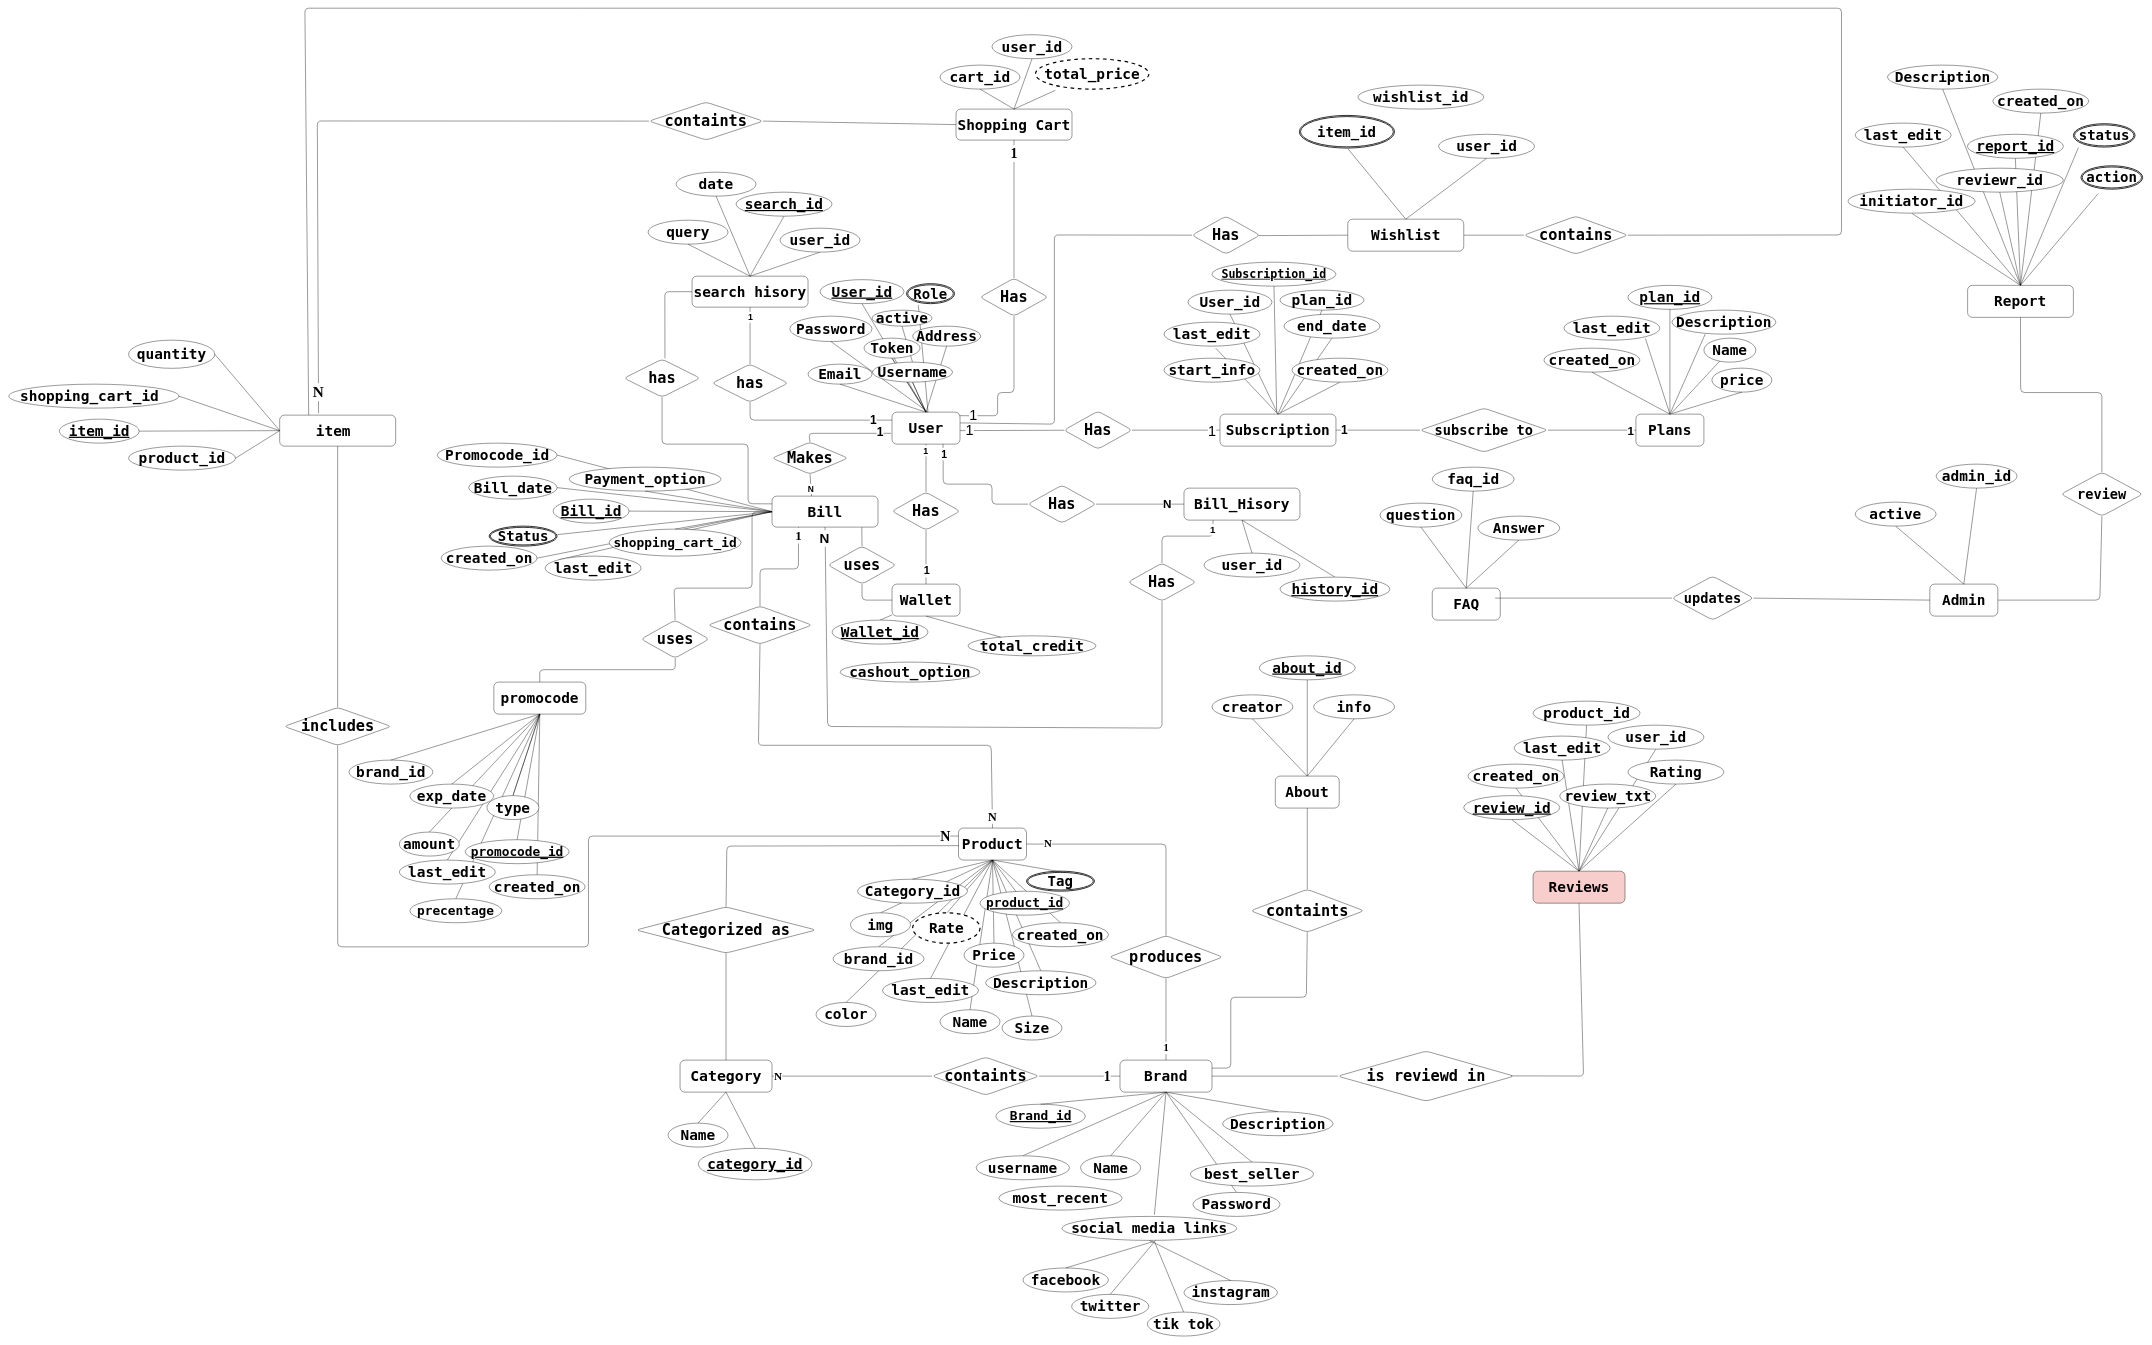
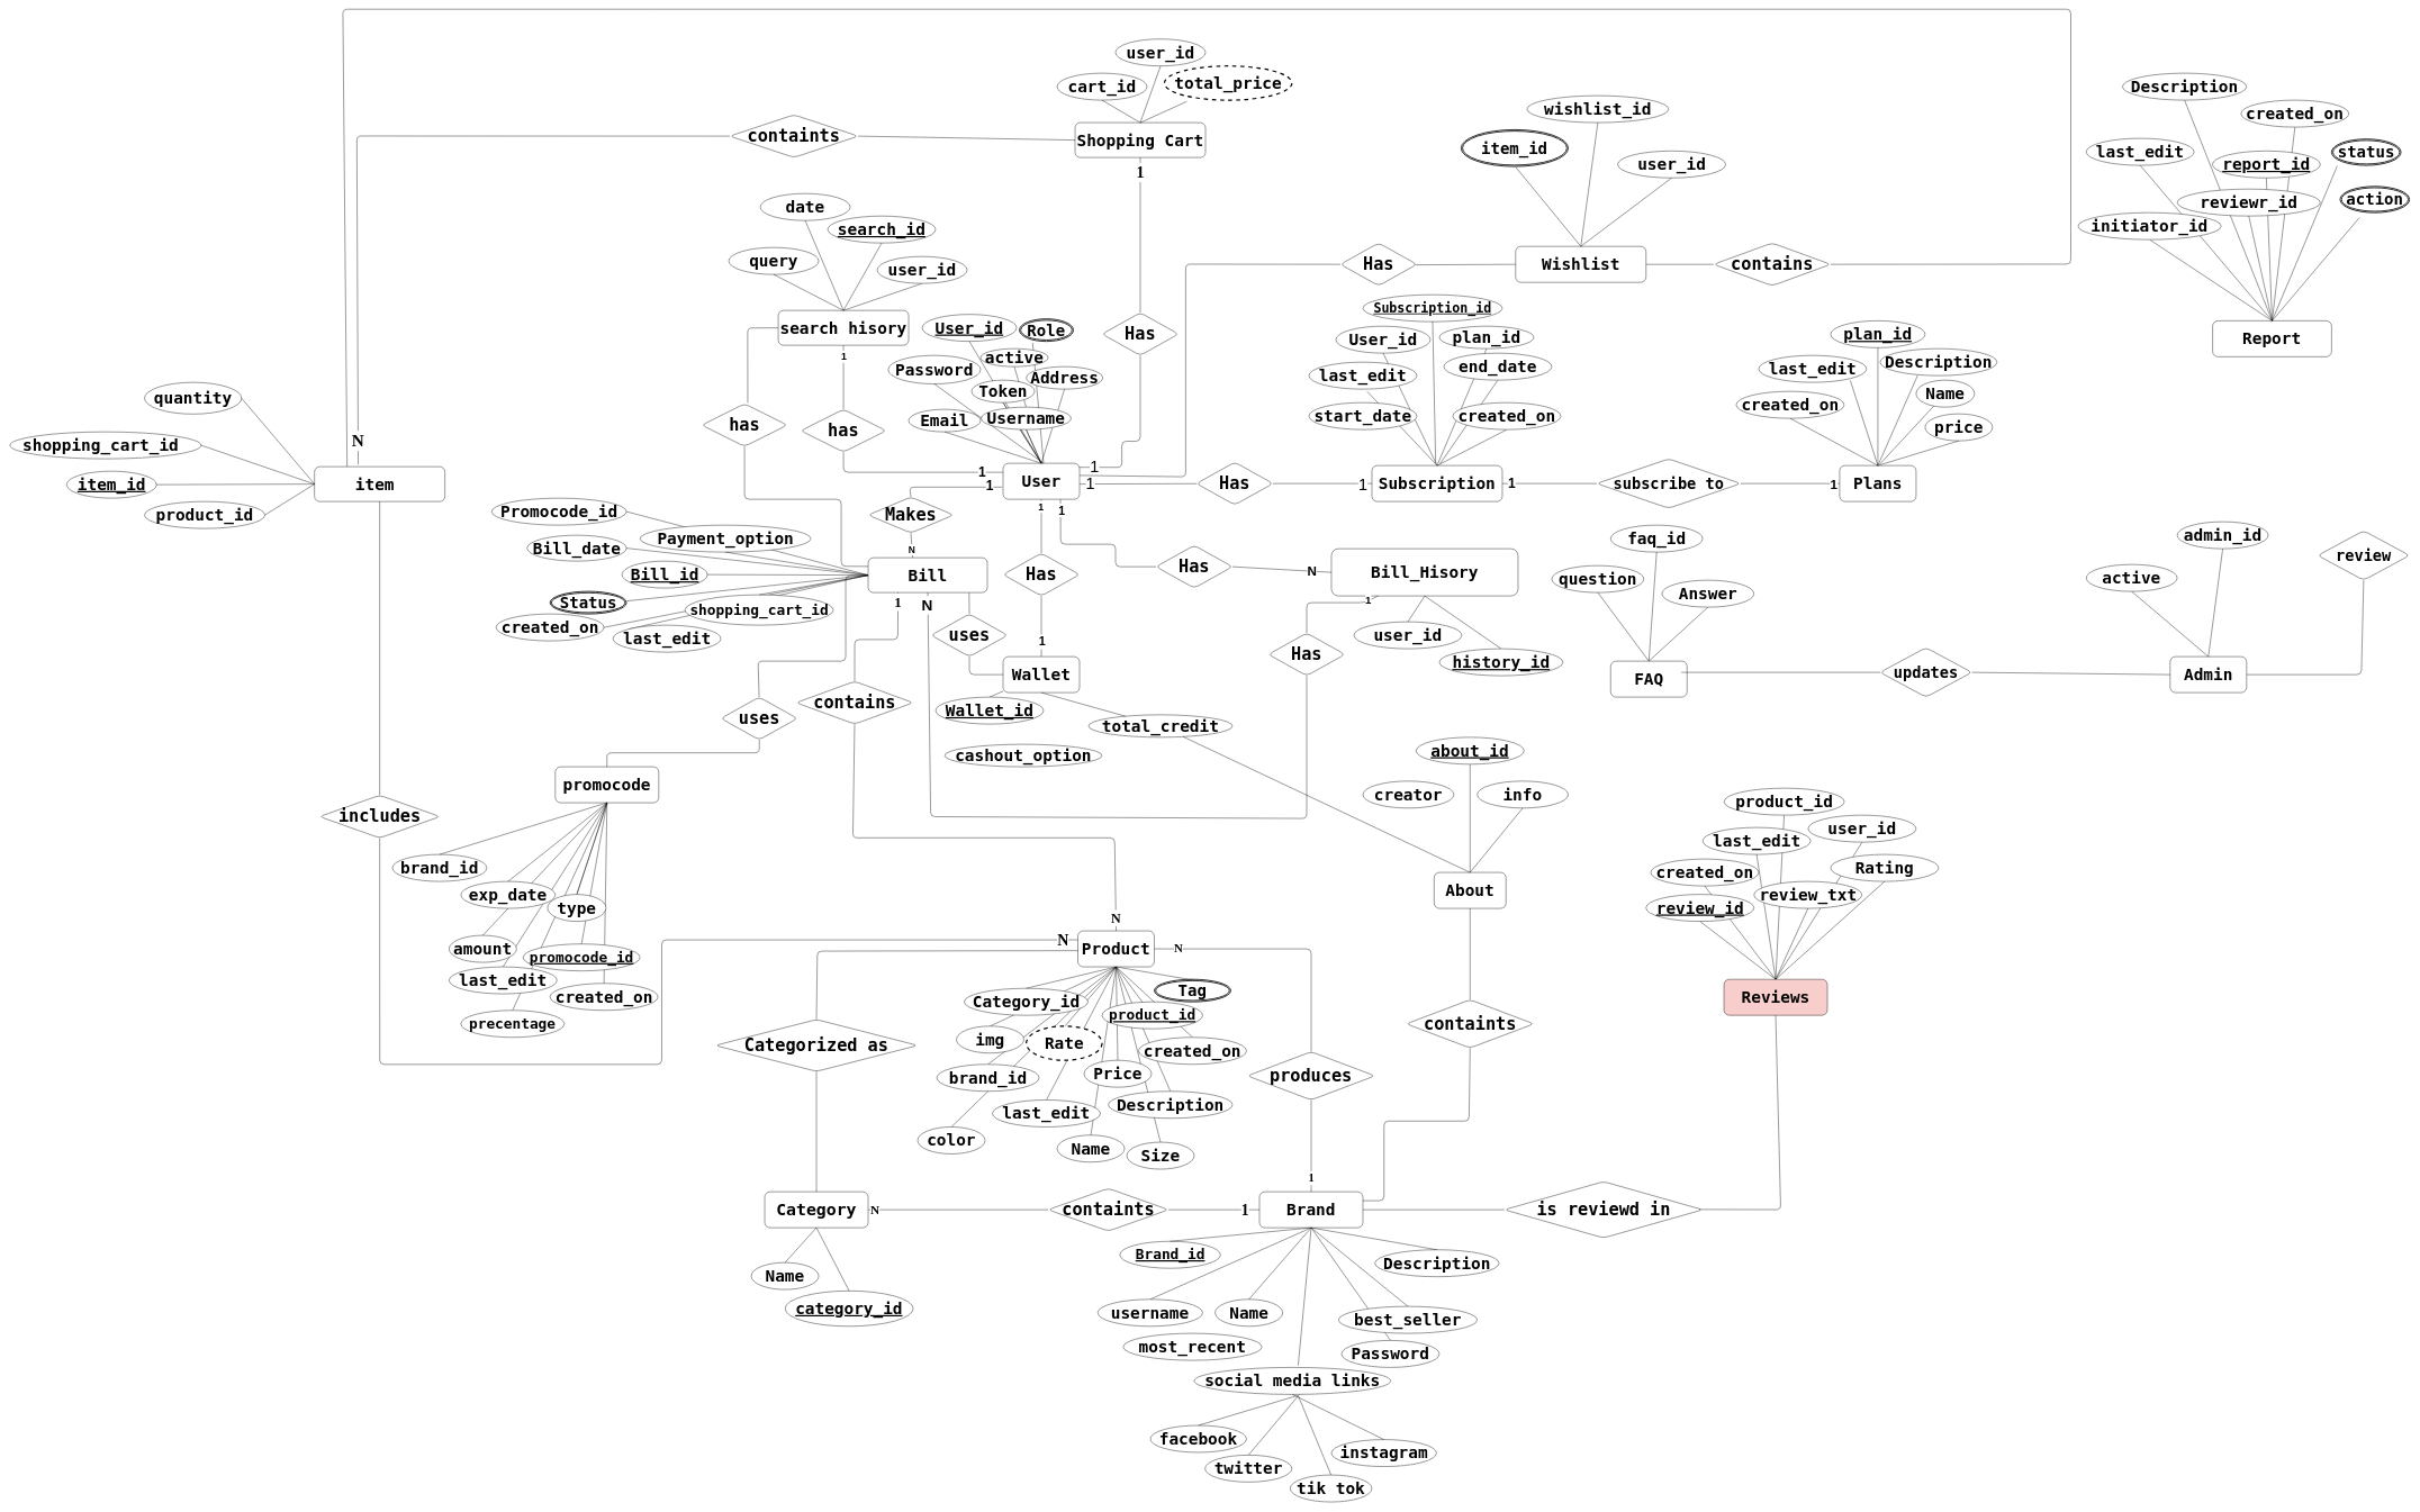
+ <mxCell id="294" value="" style="endArrow=none;html=1;rounded=1;entryX=0.5;entryY=1;entryDx=0;entryDy=0;exitX=0.5;exitY=0;exitDx=0;exitDy=0;" edge="1" parent="1" source="290" target="292"><mxGeometry relative="1" as="geometry"><mxPoint x="3400.496" y="618.496" as="sourcePoint" /><mxPoint x="3177.496" y="620.496" as="targetPoint" /></mxGeometry></mxCell>
- <mxCell id="58" value="&lt;pre&gt;&lt;span style=&quot;font-size: 36px;&quot;&gt;&lt;b&gt;start_info&lt;/b&gt;&lt;/span&gt;&lt;/pre&gt;" style="ellipse;whiteSpace=wrap;html=1;align=center;rounded=1;" parent="1" vertex="1"><mxGeometry x="2909" y="895" width="240" height="60" as="geometry" /></mxCell>
+ <mxCell id="58" value="&lt;pre&gt;&lt;span style=&quot;font-size: 36px;&quot;&gt;&lt;b&gt;start_date&lt;/b&gt;&lt;/span&gt;&lt;/pre&gt;" style="ellipse;whiteSpace=wrap;html=1;align=center;rounded=1;" parent="1" vertex="1"><mxGeometry x="2909" y="895" width="240" height="60" as="geometry" /></mxCell>
- <mxCell id="325" value="" style="endArrow=none;html=1;rounded=1;entryX=0.5;entryY=0;entryDx=0;entryDy=0;exitX=0.5;exitY=1;exitDx=0;exitDy=0;" edge="1" parent="1" source="308" target="323"><mxGeometry relative="1" as="geometry"><mxPoint x="4940.496" y="1491.496" as="sourcePoint" /><mxPoint x="4769.496" y="1346.496" as="targetPoint" /><Array as="points"><mxPoint x="5051" y="981" /><mxPoint x="5254" y="981" /></Array></mxGeometry></mxCell>
- <mxCell id="135" value="&lt;pre style=&quot;font-size: 36px;&quot;&gt;&lt;b&gt;Bill_Hisory&lt;/b&gt;&lt;/pre&gt;" style="whiteSpace=wrap;html=1;align=center;fontSize=36;rounded=1;" vertex="1" parent="1"><mxGeometry x="2959" y="1220" width="290" height="80" as="geometry" /></mxCell>
+ <mxCell id="135" value="&lt;pre style=&quot;font-size: 36px;&quot;&gt;&lt;b&gt;Bill_Hisory&lt;/b&gt;&lt;/pre&gt;" style="whiteSpace=wrap;html=1;align=center;fontSize=36;rounded=1;" vertex="1" parent="1"><mxGeometry x="2959" y="1220" width="415" height="105" as="geometry" /></mxCell>
- <mxCell id="280" value="" style="endArrow=none;html=1;rounded=1;exitX=0.5;exitY=0;exitDx=0;exitDy=0;entryX=0.5;entryY=1;entryDx=0;entryDy=0;" edge="1" parent="1" source="273" target="277"><mxGeometry relative="1" as="geometry"><mxPoint x="3298.496" y="1971.496" as="sourcePoint" /><mxPoint x="3298.496" y="1730.496" as="targetPoint" /></mxGeometry></mxCell>
+ <mxCell id="280" value="" style="endArrow=none;html=1;rounded=1;exitX=0.5;exitY=0;exitDx=0;exitDy=0;" edge="1" parent="1" source="273" target="90"><mxGeometry relative="1" as="geometry"><mxPoint x="3298.496" y="1971.496" as="sourcePoint" /><mxPoint x="3298.496" y="1730.496" as="targetPoint" /></mxGeometry></mxCell>
